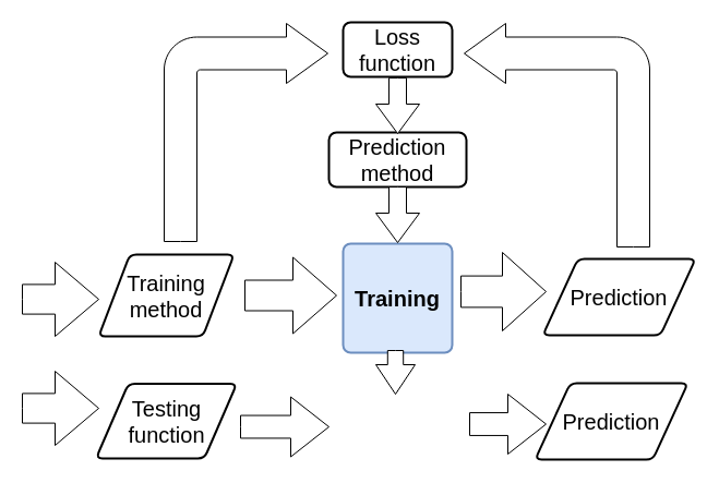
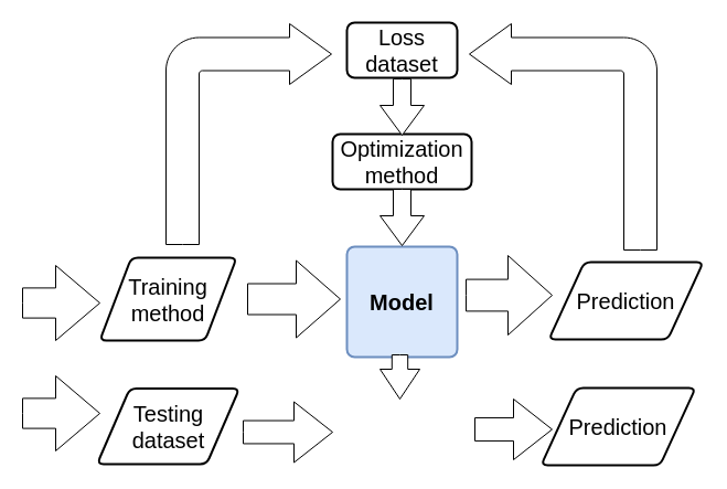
- <mxCell id="5" value="Loss function" style="rounded=1;whiteSpace=wrap;html=1;absoluteArcSize=1;arcSize=14;strokeWidth=2;fontSize=20;fontColor=#000000;" vertex="1" parent="1"><mxGeometry x="314" y="20" width="100" height="50" as="geometry" /></mxCell>
+ <mxCell id="5" value="Loss dataset" style="rounded=1;whiteSpace=wrap;html=1;absoluteArcSize=1;arcSize=14;strokeWidth=2;fontSize=20;fontColor=#000000;" vertex="1" parent="1"><mxGeometry x="314" y="20" width="100" height="50" as="geometry" /></mxCell>
- <mxCell id="6" value="Prediction method" style="rounded=1;whiteSpace=wrap;html=1;absoluteArcSize=1;arcSize=14;strokeWidth=2;fontSize=20;fontColor=#000000;" vertex="1" parent="1"><mxGeometry x="301" y="121" width="126" height="50" as="geometry" /></mxCell>
+ <mxCell id="6" value="Optimization method" style="rounded=1;whiteSpace=wrap;html=1;absoluteArcSize=1;arcSize=14;strokeWidth=2;fontSize=20;fontColor=#000000;" vertex="1" parent="1"><mxGeometry x="301" y="121" width="126" height="50" as="geometry" /></mxCell>
- <mxCell id="2" value="&lt;font style=&quot;font-size: 20px;&quot;&gt;&lt;b style=&quot;&quot;&gt;Training&lt;/b&gt;&lt;/font&gt;" style="rounded=1;whiteSpace=wrap;html=1;absoluteArcSize=1;arcSize=14;strokeWidth=2;fillColor=#dae8fc;strokeColor=#6c8ebf;" vertex="1" parent="1"><mxGeometry x="314" y="223" width="100" height="100" as="geometry" /></mxCell>
+ <mxCell id="2" value="&lt;font style=&quot;font-size: 20px;&quot;&gt;&lt;b style=&quot;&quot;&gt;Model&lt;/b&gt;&lt;/font&gt;" style="rounded=1;whiteSpace=wrap;html=1;absoluteArcSize=1;arcSize=14;strokeWidth=2;fillColor=#dae8fc;strokeColor=#6c8ebf;" vertex="1" parent="1"><mxGeometry x="314" y="223" width="100" height="100" as="geometry" /></mxCell>
- <mxCell id="11" value="Testing&lt;br&gt;function" style="shape=parallelogram;html=1;strokeWidth=2;perimeter=parallelogramPerimeter;whiteSpace=wrap;rounded=1;arcSize=12;size=0.23;fontSize=20;fontColor=#000000;" vertex="1" parent="1"><mxGeometry x="87.5" y="351.5" width="129" height="68.5" as="geometry" /></mxCell>
+ <mxCell id="11" value="Testing&lt;br&gt;dataset" style="shape=parallelogram;html=1;strokeWidth=2;perimeter=parallelogramPerimeter;whiteSpace=wrap;rounded=1;arcSize=12;size=0.23;fontSize=20;fontColor=#000000;" vertex="1" parent="1"><mxGeometry x="87.5" y="351.5" width="129" height="68.5" as="geometry" /></mxCell>
